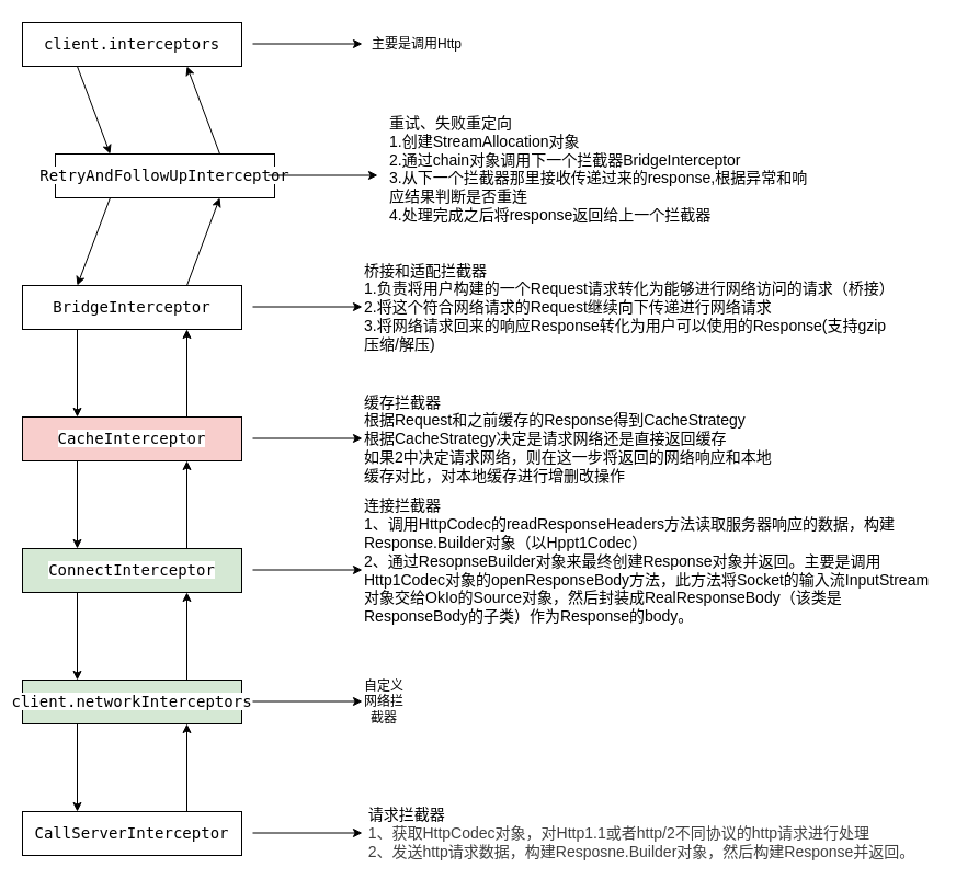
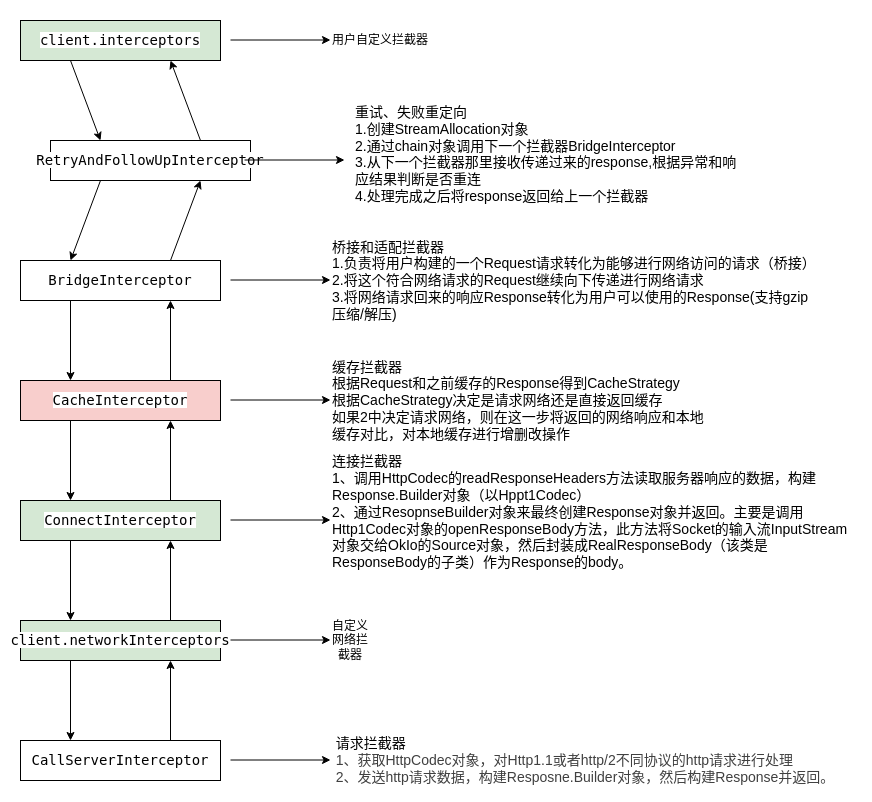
- <mxCell id="2" value="&lt;pre style=&quot;font-family: &amp;#34;jetbrains mono&amp;#34; , monospace ; font-size: 10.5pt&quot;&gt;&lt;span style=&quot;background-color: rgb(255 , 255 , 255)&quot;&gt;client.interceptors&lt;/span&gt;&lt;/pre&gt;" style="rounded=0;whiteSpace=wrap;html=1;" vertex="1" parent="1"><mxGeometry x="20" y="20" width="200" height="40" as="geometry" /></mxCell>
+ <mxCell id="2" value="&lt;pre style=&quot;font-family: &amp;#34;jetbrains mono&amp;#34; , monospace ; font-size: 10.5pt&quot;&gt;&lt;span style=&quot;background-color: rgb(255 , 255 , 255)&quot;&gt;client.interceptors&lt;/span&gt;&lt;/pre&gt;" style="rounded=0;whiteSpace=wrap;html=1;fillColor=#d5e8d4;" vertex="1" parent="1"><mxGeometry x="20" y="20" width="200" height="40" as="geometry" /></mxCell>
- <mxCell id="22" value="主要是调用Http" style="text;html=1;strokeColor=none;fillColor=none;align=center;verticalAlign=middle;whiteSpace=wrap;rounded=0;" vertex="1" parent="1"><mxGeometry x="330" y="30" width="100" height="20" as="geometry" /></mxCell>
+ <mxCell id="22" value="用户自定义拦截器" style="text;html=1;strokeColor=none;fillColor=none;align=center;verticalAlign=middle;whiteSpace=wrap;rounded=0;" vertex="1" parent="1"><mxGeometry x="330" y="30" width="100" height="20" as="geometry" /></mxCell>
